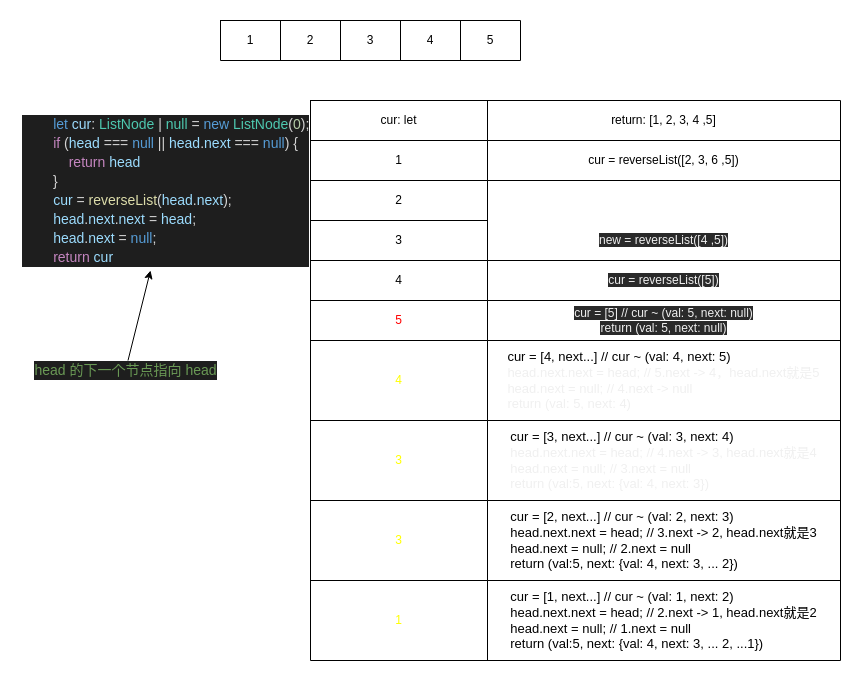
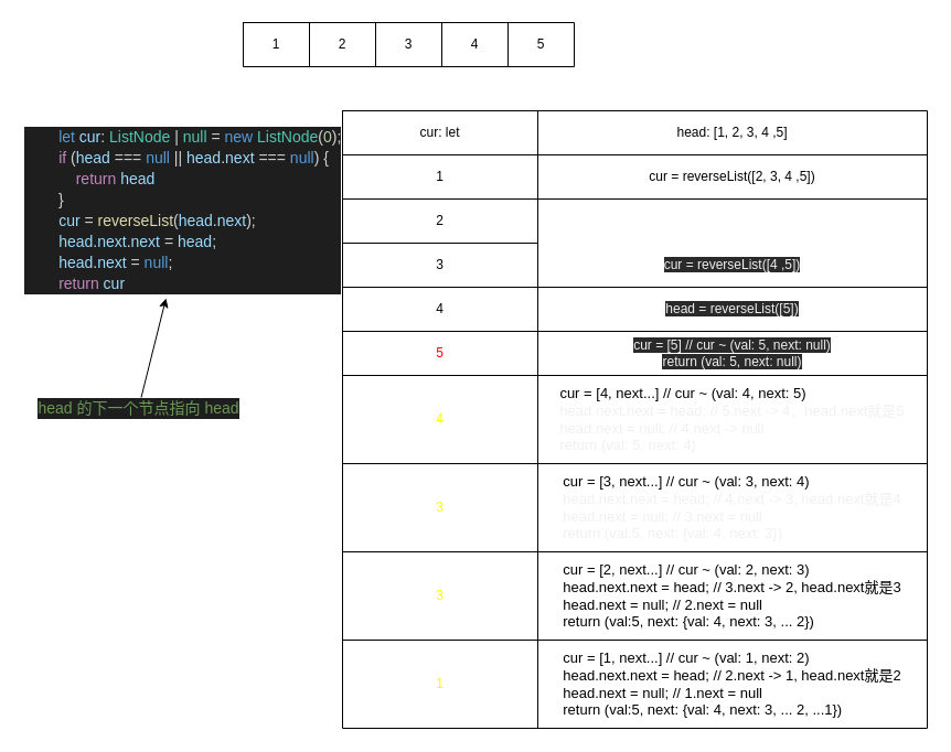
- <mxCell id="12" value="return: [1, 2, 3, 4 ,5]" style="shape=partialRectangle;html=1;whiteSpace=wrap;connectable=0;overflow=hidden;fillColor=none;top=0;left=0;bottom=0;right=0;pointerEvents=1;" parent="10" vertex="1"><mxGeometry x="177" width="353" height="40" as="geometry"><mxRectangle width="353" height="40" as="alternateBounds" /></mxGeometry></mxCell>
+ <mxCell id="12" value="head: [1, 2, 3, 4 ,5]" style="shape=partialRectangle;html=1;whiteSpace=wrap;connectable=0;overflow=hidden;fillColor=none;top=0;left=0;bottom=0;right=0;pointerEvents=1;" parent="10" vertex="1"><mxGeometry x="177" width="353" height="40" as="geometry"><mxRectangle width="353" height="40" as="alternateBounds" /></mxGeometry></mxCell>
- <mxCell id="15" value="cur = reverseList([2, 3, 6 ,5])&lt;br&gt;" style="shape=partialRectangle;html=1;whiteSpace=wrap;connectable=0;overflow=hidden;fillColor=none;top=0;left=0;bottom=0;right=0;pointerEvents=1;align=center;" parent="13" vertex="1"><mxGeometry x="177" width="353" height="40" as="geometry"><mxRectangle width="353" height="40" as="alternateBounds" /></mxGeometry></mxCell>
+ <mxCell id="15" value="cur = reverseList([2, 3, 4 ,5])&lt;br&gt;" style="shape=partialRectangle;html=1;whiteSpace=wrap;connectable=0;overflow=hidden;fillColor=none;top=0;left=0;bottom=0;right=0;pointerEvents=1;align=center;" parent="13" vertex="1"><mxGeometry x="177" width="353" height="40" as="geometry"><mxRectangle width="353" height="40" as="alternateBounds" /></mxGeometry></mxCell>
- <mxCell id="20" value="&lt;span style=&quot;color: rgb(240 , 240 , 240) ; font-family: &amp;#34;helvetica&amp;#34; ; font-size: 12px ; font-style: normal ; font-weight: 400 ; letter-spacing: normal ; text-align: center ; text-indent: 0px ; text-transform: none ; word-spacing: 0px ; background-color: rgb(42 , 42 , 42) ; display: inline ; float: none&quot;&gt;new = reverseList([4 ,5])&lt;/span&gt;" style="shape=partialRectangle;html=1;whiteSpace=wrap;connectable=0;overflow=hidden;fillColor=none;top=0;left=0;bottom=0;right=0;pointerEvents=1;" parent="18" vertex="1"><mxGeometry x="177" width="353" height="40" as="geometry"><mxRectangle width="353" height="40" as="alternateBounds" /></mxGeometry></mxCell>
+ <mxCell id="20" value="&lt;span style=&quot;color: rgb(240 , 240 , 240) ; font-family: &amp;#34;helvetica&amp;#34; ; font-size: 12px ; font-style: normal ; font-weight: 400 ; letter-spacing: normal ; text-align: center ; text-indent: 0px ; text-transform: none ; word-spacing: 0px ; background-color: rgb(42 , 42 , 42) ; display: inline ; float: none&quot;&gt;cur = reverseList([4 ,5])&lt;/span&gt;" style="shape=partialRectangle;html=1;whiteSpace=wrap;connectable=0;overflow=hidden;fillColor=none;top=0;left=0;bottom=0;right=0;pointerEvents=1;" parent="18" vertex="1"><mxGeometry x="177" width="353" height="40" as="geometry"><mxRectangle width="353" height="40" as="alternateBounds" /></mxGeometry></mxCell>
- <mxCell id="23" value="&lt;span style=&quot;color: rgb(240 , 240 , 240) ; font-family: &amp;#34;helvetica&amp;#34; ; font-size: 12px ; font-style: normal ; font-weight: 400 ; letter-spacing: normal ; text-align: center ; text-indent: 0px ; text-transform: none ; word-spacing: 0px ; background-color: rgb(42 , 42 , 42) ; display: inline ; float: none&quot;&gt;cur = reverseList([5])&lt;/span&gt;" style="shape=partialRectangle;html=1;whiteSpace=wrap;connectable=0;overflow=hidden;fillColor=none;top=0;left=0;bottom=0;right=0;pointerEvents=1;" parent="21" vertex="1"><mxGeometry x="177" width="353" height="40" as="geometry"><mxRectangle width="353" height="40" as="alternateBounds" /></mxGeometry></mxCell>
+ <mxCell id="23" value="&lt;span style=&quot;color: rgb(240 , 240 , 240) ; font-family: &amp;#34;helvetica&amp;#34; ; font-size: 12px ; font-style: normal ; font-weight: 400 ; letter-spacing: normal ; text-align: center ; text-indent: 0px ; text-transform: none ; word-spacing: 0px ; background-color: rgb(42 , 42 , 42) ; display: inline ; float: none&quot;&gt;head = reverseList([5])&lt;/span&gt;" style="shape=partialRectangle;html=1;whiteSpace=wrap;connectable=0;overflow=hidden;fillColor=none;top=0;left=0;bottom=0;right=0;pointerEvents=1;" parent="21" vertex="1"><mxGeometry x="177" width="353" height="40" as="geometry"><mxRectangle width="353" height="40" as="alternateBounds" /></mxGeometry></mxCell>
